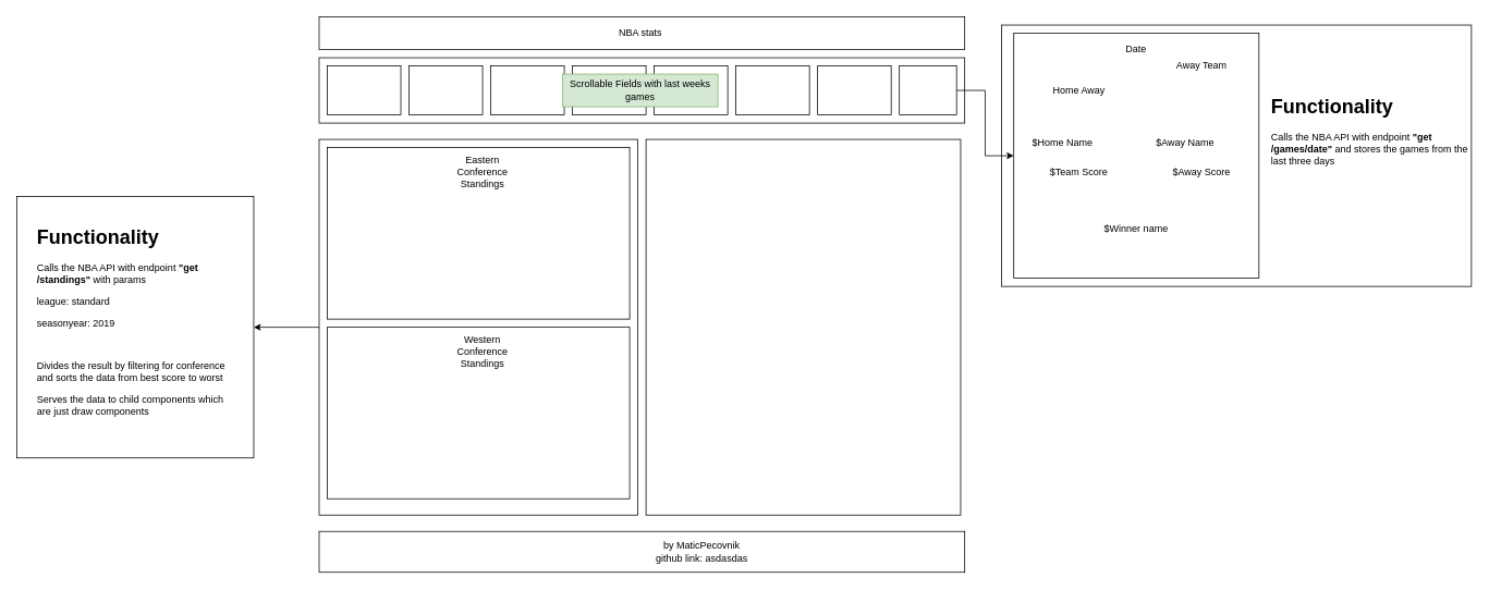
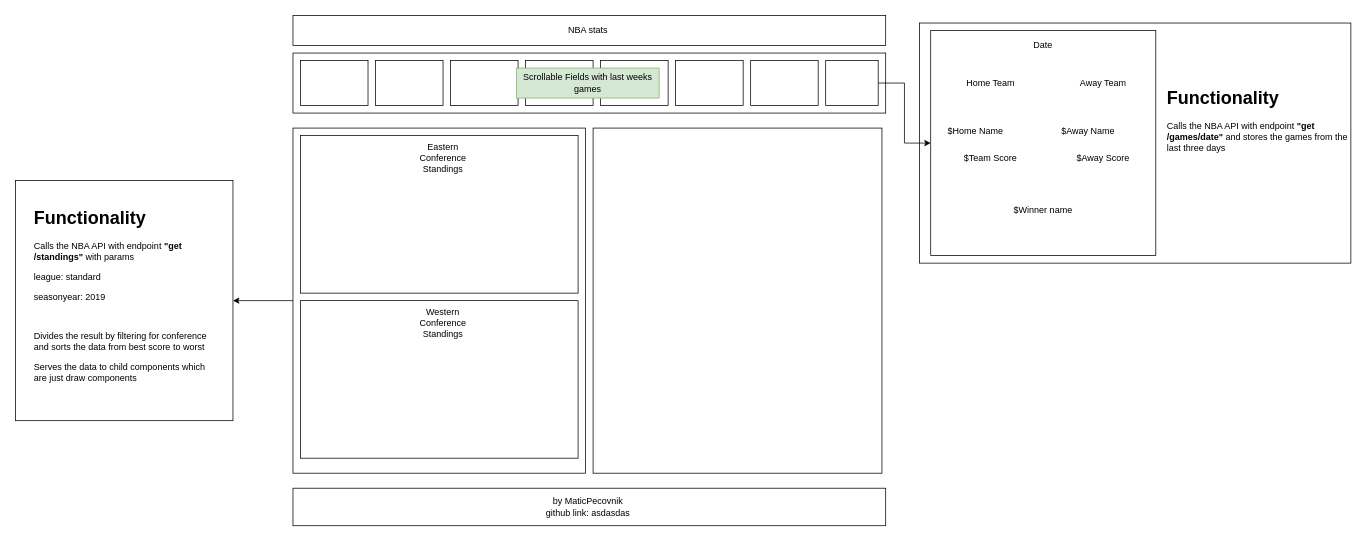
- <mxCell id="21" value="Away Team" style="text;html=1;strokeColor=none;fillColor=none;align=center;verticalAlign=middle;whiteSpace=wrap;rounded=0;" vertex="1" parent="1"><mxGeometry x="1430" y="70" width="80" height="20" as="geometry" /></mxCell>
+ <mxCell id="21" value="Away Team" style="text;html=1;strokeColor=none;fillColor=none;align=center;verticalAlign=middle;whiteSpace=wrap;rounded=0;" vertex="1" parent="1"><mxGeometry x="1430" y="100" width="80" height="20" as="geometry" /></mxCell>
- <mxCell id="20" value="Home Away" style="text;html=1;strokeColor=none;fillColor=none;align=center;verticalAlign=middle;whiteSpace=wrap;rounded=0;" vertex="1" parent="1"><mxGeometry x="1280" y="100" width="80" height="20" as="geometry" /></mxCell>
+ <mxCell id="20" value="Home Team" style="text;html=1;strokeColor=none;fillColor=none;align=center;verticalAlign=middle;whiteSpace=wrap;rounded=0;" vertex="1" parent="1"><mxGeometry x="1280" y="100" width="80" height="20" as="geometry" /></mxCell>
- <mxCell id="7" value="by MaticPecovnik&lt;br&gt;github link: asdasdas" style="text;html=1;strokeColor=none;fillColor=none;align=center;verticalAlign=middle;whiteSpace=wrap;rounded=0;" vertex="1" parent="1"><mxGeometry x="755" y="665" width="207" height="20" as="geometry" /></mxCell>
+ <mxCell id="7" value="by MaticPecovnik&lt;br&gt;github link: asdasdas" style="text;html=1;strokeColor=none;fillColor=none;align=center;verticalAlign=middle;whiteSpace=wrap;rounded=0;" vertex="1" parent="1"><mxGeometry x="680" y="665" width="207" height="20" as="geometry" /></mxCell>
